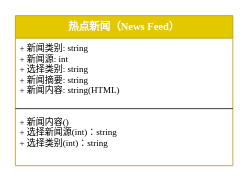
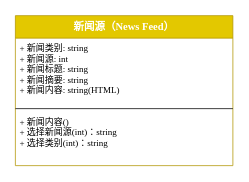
- <mxCell id="2" value="热点新闻（News Feed）" style="swimlane;fontStyle=1;align=center;verticalAlign=top;childLayout=stackLayout;horizontal=1;startSize=30;horizontalStack=0;resizeParent=1;resizeParentMax=0;resizeLast=0;collapsible=1;marginBottom=0;fontSize=14;fillColor=#e3c800;strokeColor=#B09500;fontColor=#ffffff;fontFamily=SF Mono;" parent="1" vertex="1"><mxGeometry x="20" y="20" width="290" height="200" as="geometry" /></mxCell>
+ <mxCell id="2" value="新闻源（News Feed）" style="swimlane;fontStyle=1;align=center;verticalAlign=top;childLayout=stackLayout;horizontal=1;startSize=30;horizontalStack=0;resizeParent=1;resizeParentMax=0;resizeLast=0;collapsible=1;marginBottom=0;fontSize=14;fillColor=#e3c800;strokeColor=#B09500;fontColor=#ffffff;fontFamily=SF Mono;" parent="1" vertex="1"><mxGeometry x="20" y="20" width="290" height="200" as="geometry" /></mxCell>
- <mxCell id="3" value="+ 新闻类别: string&#10;+ 新闻源: int&#10;+ 选择类别: string&#10;+ 新闻摘要: string&#10;+ 新闻内容: string(HTML)" style="text;strokeColor=none;fillColor=none;align=left;verticalAlign=top;spacingLeft=4;spacingRight=4;overflow=hidden;rotatable=0;points=[[0,0.5],[1,0.5]];portConstraint=eastwest;fontFamily=SF Mono;" parent="2" vertex="1"><mxGeometry y="30" width="290" height="90" as="geometry" /></mxCell>
+ <mxCell id="3" value="+ 新闻类别: string&#10;+ 新闻源: int&#10;+ 新闻标题: string&#10;+ 新闻摘要: string&#10;+ 新闻内容: string(HTML)" style="text;strokeColor=none;fillColor=none;align=left;verticalAlign=top;spacingLeft=4;spacingRight=4;overflow=hidden;rotatable=0;points=[[0,0.5],[1,0.5]];portConstraint=eastwest;fontFamily=SF Mono;" parent="2" vertex="1"><mxGeometry y="30" width="290" height="90" as="geometry" /></mxCell>
